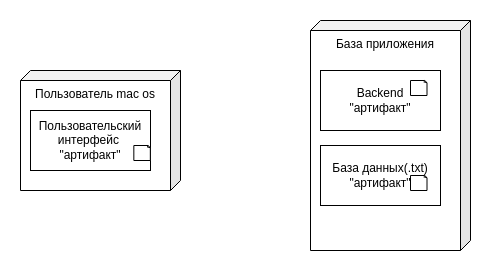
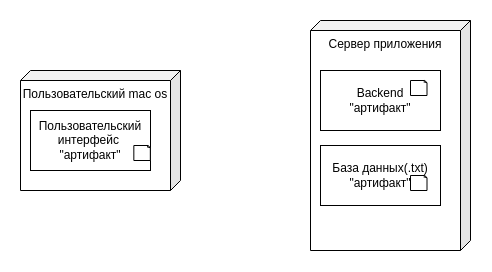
- <mxCell id="3" value="База приложения" style="shape=cube;whiteSpace=wrap;html=1;boundedLbl=1;backgroundOutline=1;darkOpacity=0.05;darkOpacity2=0.1;direction=east;flipH=1;size=10;verticalAlign=top;" parent="1" vertex="1"><mxGeometry x="310" width="160" height="230" as="geometry" y="20" /></mxCell>
+ <mxCell id="3" value="Сервер приложения" style="shape=cube;whiteSpace=wrap;html=1;boundedLbl=1;backgroundOutline=1;darkOpacity=0.05;darkOpacity2=0.1;direction=east;flipH=1;size=10;verticalAlign=top;" parent="1" vertex="1"><mxGeometry x="310" width="160" height="230" as="geometry" y="20" /></mxCell>
- <mxCell id="2" value="Пользователь mac os" style="shape=cube;whiteSpace=wrap;html=1;boundedLbl=1;backgroundOutline=1;darkOpacity=0.05;darkOpacity2=0.1;direction=east;flipH=1;size=10;verticalAlign=top;" parent="1" vertex="1"><mxGeometry x="20" y="70" width="160" height="120" as="geometry" /></mxCell>
+ <mxCell id="2" value="Пользовательский mac os" style="shape=cube;whiteSpace=wrap;html=1;boundedLbl=1;backgroundOutline=1;darkOpacity=0.05;darkOpacity2=0.1;direction=east;flipH=1;size=10;verticalAlign=top;" parent="1" vertex="1"><mxGeometry x="20" y="70" width="160" height="120" as="geometry" /></mxCell>
